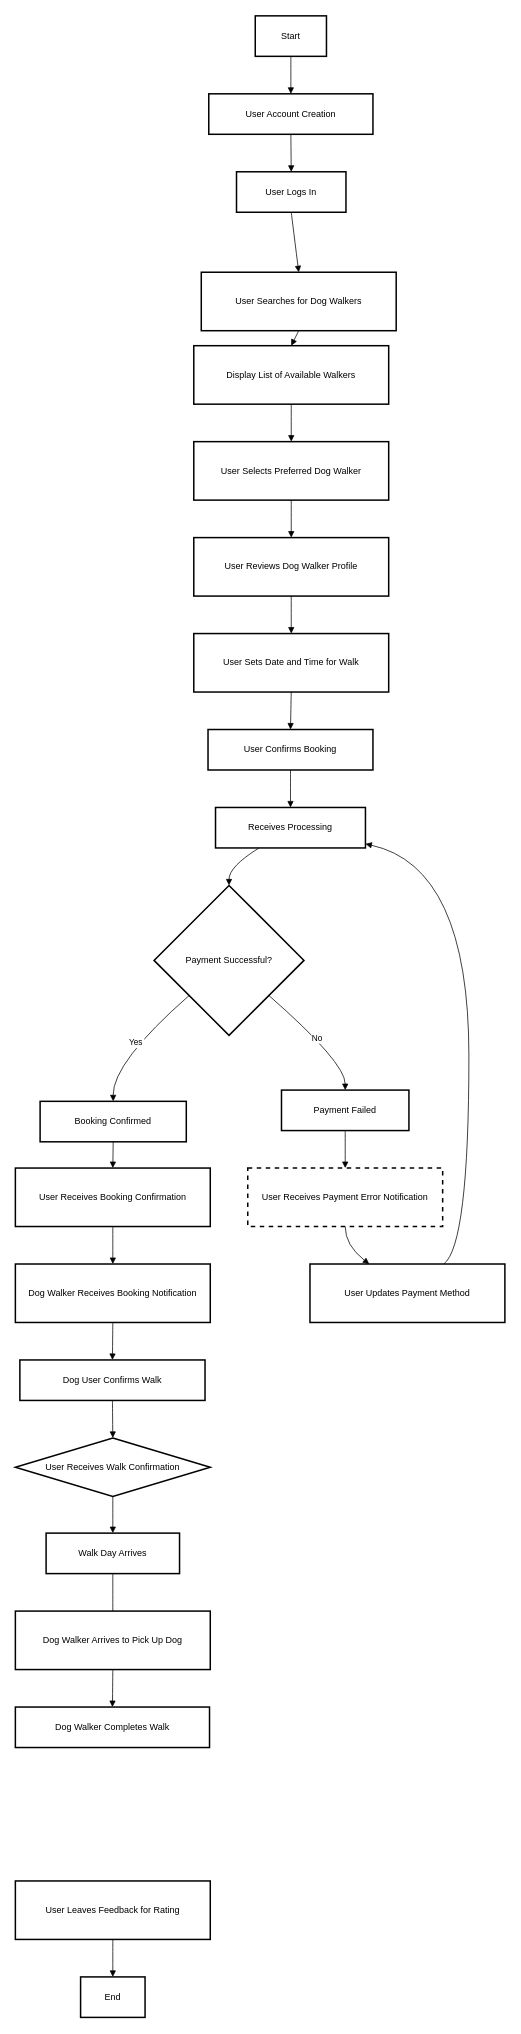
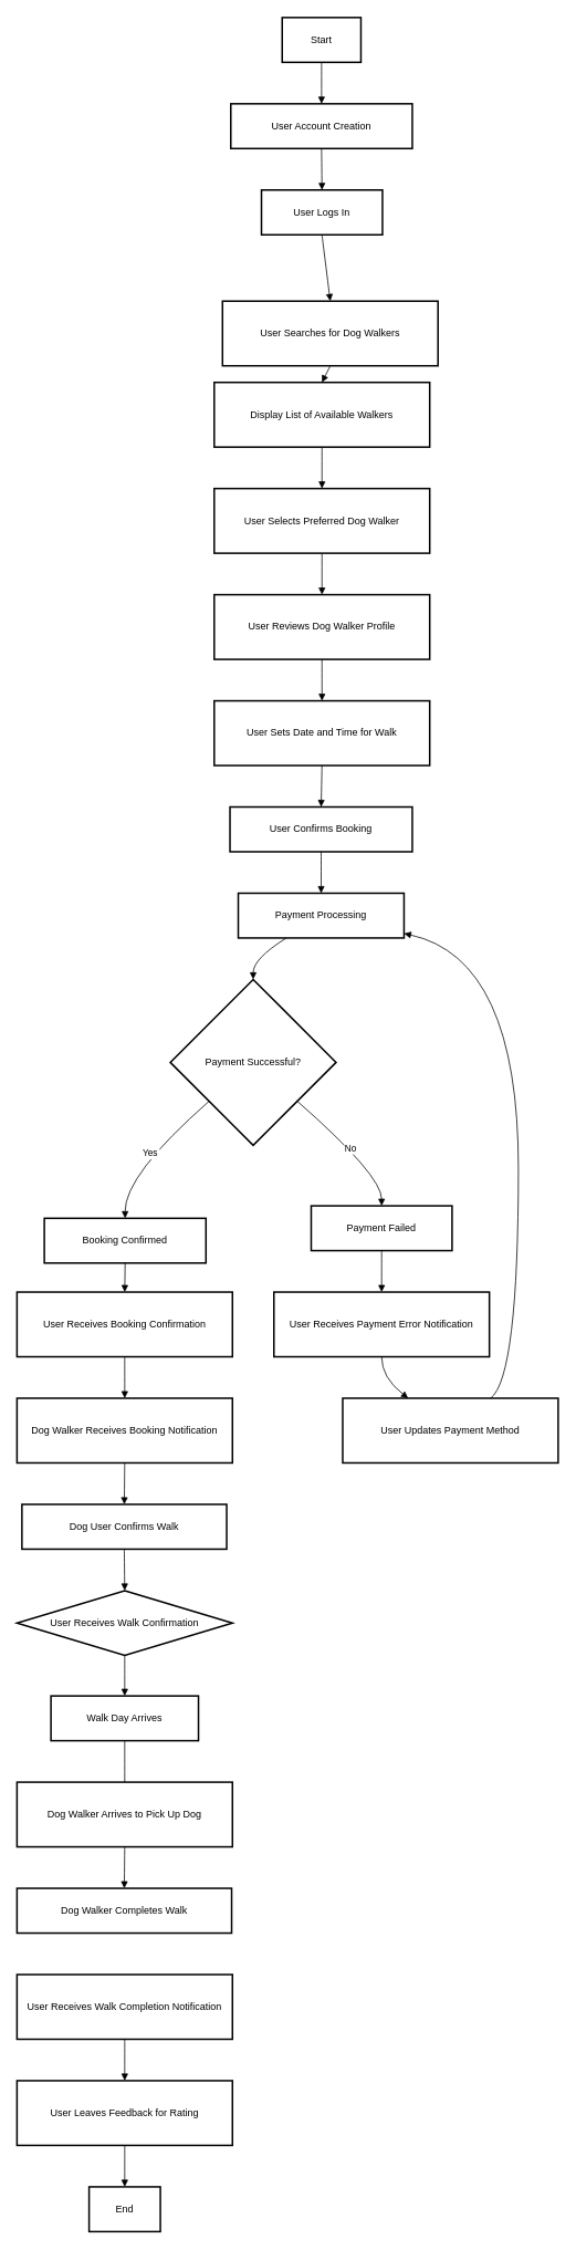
- <mxCell id="11" value="Receives Processing" style="whiteSpace=wrap;strokeWidth=2;" vertex="1" parent="1"><mxGeometry x="287" y="1076" width="200" height="54" as="geometry" /></mxCell>
+ <mxCell id="11" value="Payment Processing" style="whiteSpace=wrap;strokeWidth=2;" vertex="1" parent="1"><mxGeometry x="287" y="1076" width="200" height="54" as="geometry" /></mxCell>
- <mxCell id="15" value="User Receives Payment Error Notification" style="whiteSpace=wrap;strokeWidth=2;dashed=1;" vertex="1" parent="1"><mxGeometry x="330" y="1557" width="260" height="78" as="geometry" /></mxCell>
+ <mxCell id="15" value="User Receives Payment Error Notification" style="whiteSpace=wrap;strokeWidth=2;" vertex="1" parent="1"><mxGeometry x="330" y="1557" width="260" height="78" as="geometry" /></mxCell>
+ <mxCell id="24" value="User Receives Walk Completion Notification" style="whiteSpace=wrap;strokeWidth=2;" vertex="1" parent="1"><mxGeometry x="20" y="2380" width="260" height="78" as="geometry" /></mxCell>
+ <mxCell id="49" value="" style="curved=1;startArrow=none;endArrow=block;exitX=0.5;exitY=1.01;entryX=0.5;entryY=0.01;" edge="1" parent="1" source="24" target="25"><mxGeometry relative="1" as="geometry"><Array as="points" /></mxGeometry></mxCell>
